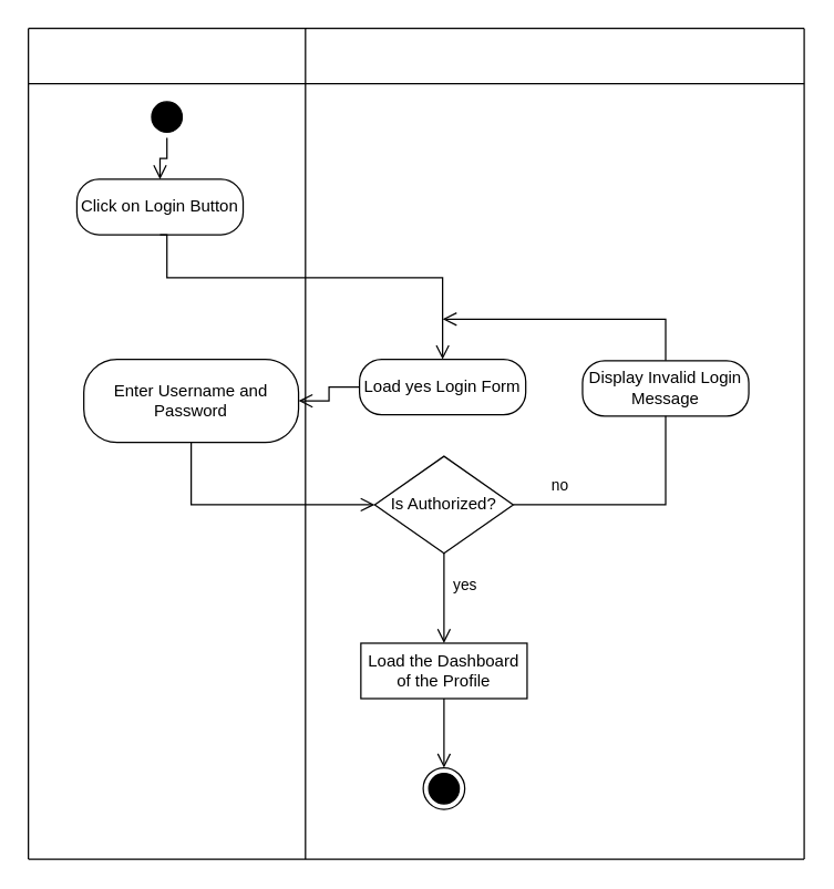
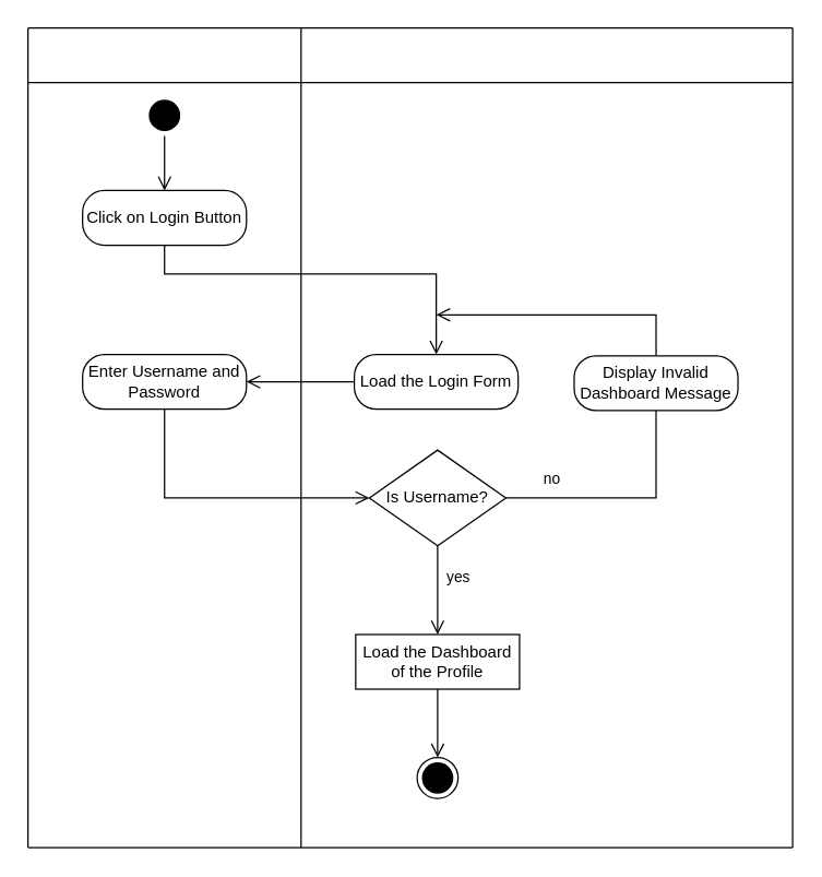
- <mxCell id="4" value="Click on Login Button" style="rounded=1;whiteSpace=wrap;html=1;arcSize=40;fillColor=none;" parent="1" vertex="1"><mxGeometry x="55" y="129" width="120" height="40" as="geometry" /></mxCell>
+ <mxCell id="4" value="Click on Login Button" style="rounded=1;whiteSpace=wrap;html=1;arcSize=40;fillColor=none;" parent="1" vertex="1"><mxGeometry x="60" y="139" width="120" height="40" as="geometry" /></mxCell>
- <mxCell id="13" value="Load yes Login Form" style="rounded=1;whiteSpace=wrap;html=1;arcSize=40;fillColor=none;" parent="1" vertex="1"><mxGeometry x="259" y="259" width="120" height="40" as="geometry" /></mxCell>
+ <mxCell id="13" value="Load the Login Form" style="rounded=1;whiteSpace=wrap;html=1;arcSize=40;fillColor=none;" parent="1" vertex="1"><mxGeometry x="259" y="259" width="120" height="40" as="geometry" /></mxCell>
- <mxCell id="15" value="Display Invalid Login Message" style="rounded=1;whiteSpace=wrap;html=1;arcSize=40;fillColor=none;" parent="1" vertex="1"><mxGeometry x="420" y="260" width="120" height="40" as="geometry" /></mxCell>
+ <mxCell id="15" value="Display Invalid Dashboard Message" style="rounded=1;whiteSpace=wrap;html=1;arcSize=40;fillColor=none;" parent="1" vertex="1"><mxGeometry x="420" y="260" width="120" height="40" as="geometry" /></mxCell>
- <mxCell id="11" value="Enter Username and Password" style="rounded=1;whiteSpace=wrap;html=1;arcSize=40;fillColor=none;" parent="1" vertex="1"><mxGeometry x="60" y="259" width="155" height="60" as="geometry" /></mxCell>
+ <mxCell id="11" value="Enter Username and Password" style="rounded=1;whiteSpace=wrap;html=1;arcSize=40;fillColor=none;" parent="1" vertex="1"><mxGeometry x="60" y="259" width="120" height="40" as="geometry" /></mxCell>
- <mxCell id="6" value="Is Authorized?" style="rhombus;whiteSpace=wrap;html=1;fillColor=none;" parent="1" vertex="1"><mxGeometry x="270" y="329" width="100" height="70" as="geometry" /></mxCell>
+ <mxCell id="6" value="Is Username?" style="rhombus;whiteSpace=wrap;html=1;fillColor=none;" parent="1" vertex="1"><mxGeometry x="270" y="329" width="100" height="70" as="geometry" /></mxCell>
